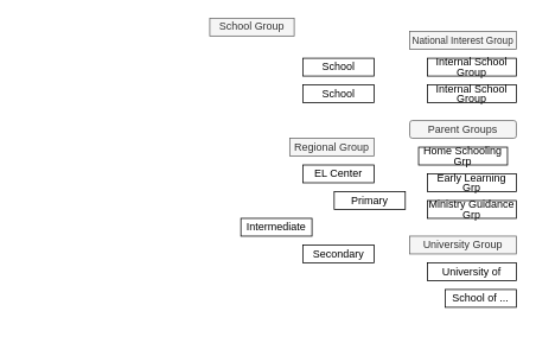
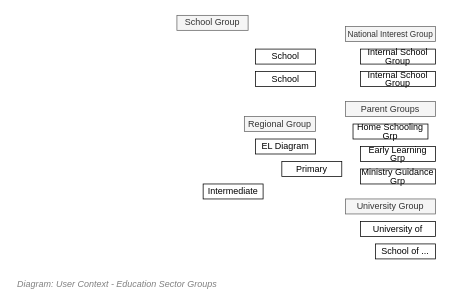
- <mxCell id="16" value="&lt;p style=&quot;line-height: 90%&quot;&gt;Parent Groups&lt;/p&gt;" style="whiteSpace=wrap;html=1;strokeWidth=1;fillColor=#f5f5f5;fontFamily=Helvetica;fontSize=12;fontColor=#333333;align=center;strokeColor=#666666;rounded=1;" parent="1" vertex="1"><mxGeometry x="460" y="135" width="120" height="20" as="geometry" /></mxCell>
+ <mxCell id="16" value="&lt;p style=&quot;line-height: 90%&quot;&gt;Parent Groups&lt;/p&gt;" style="rounded=0;whiteSpace=wrap;html=1;strokeWidth=1;fillColor=#f5f5f5;fontFamily=Helvetica;fontSize=12;fontColor=#333333;align=center;strokeColor=#666666;" parent="1" vertex="1"><mxGeometry x="460" y="135" width="120" height="20" as="geometry" /></mxCell>
- <mxCell id="9" value="EL Center" style="rounded=0;whiteSpace=wrap;html=1;strokeWidth=1;fillColor=none;fontFamily=Helvetica;fontSize=12;fontColor=#000000;align=center;strokeColor=#000000;" parent="1" vertex="1"><mxGeometry x="340" y="185" width="80" height="20" as="geometry" /></mxCell>
+ <mxCell id="9" value="EL Diagram" style="rounded=0;whiteSpace=wrap;html=1;strokeWidth=1;fillColor=none;fontFamily=Helvetica;fontSize=12;fontColor=#000000;align=center;strokeColor=#000000;" parent="1" vertex="1"><mxGeometry x="340" y="185" width="80" height="20" as="geometry" /></mxCell>
- <mxCell id="11" value="Secondary" style="rounded=0;whiteSpace=wrap;html=1;strokeWidth=1;fillColor=none;fontFamily=Helvetica;fontSize=12;fontColor=#000000;align=center;strokeColor=#000000;" parent="1" vertex="1"><mxGeometry x="340" y="275" width="80" height="20" as="geometry" /></mxCell>
+ <mxCell id="21" value="&lt;font style=&quot;font-size: 12px&quot;&gt;&lt;span style=&quot;font-size: 12px&quot;&gt;Diagram:&amp;nbsp;&lt;/span&gt;User Context - Education Sector Groups&lt;/font&gt;" style="text;strokeColor=none;fillColor=none;html=1;fontSize=24;fontStyle=2;verticalAlign=middle;align=left;shadow=0;glass=0;comic=0;opacity=30;fontColor=#808080;" parent="20" vertex="1"><mxGeometry x="20" y="365" width="560" height="20" as="geometry" /></mxCell>
